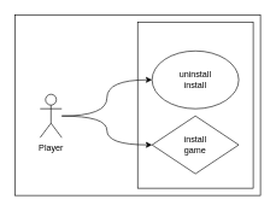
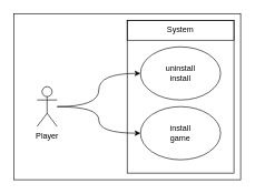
+ <mxCell id="5" value="System" style="text;html=1;align=center;verticalAlign=middle;whiteSpace=wrap;rounded=0;strokeColor=default;" vertex="1" parent="3"><mxGeometry width="160" height="30" as="geometry" /></mxCell>
- <mxCell id="7" value="install&lt;div&gt;game&lt;/div&gt;" style="rhombus;whiteSpace=wrap;html=1;" vertex="1" parent="3"><mxGeometry x="20" y="130" width="120" height="80" as="geometry" /></mxCell>
+ <mxCell id="7" value="install&lt;div&gt;game&lt;/div&gt;" style="ellipse;whiteSpace=wrap;html=1;" vertex="1" parent="3"><mxGeometry x="20" y="130" width="120" height="80" as="geometry" /></mxCell>
